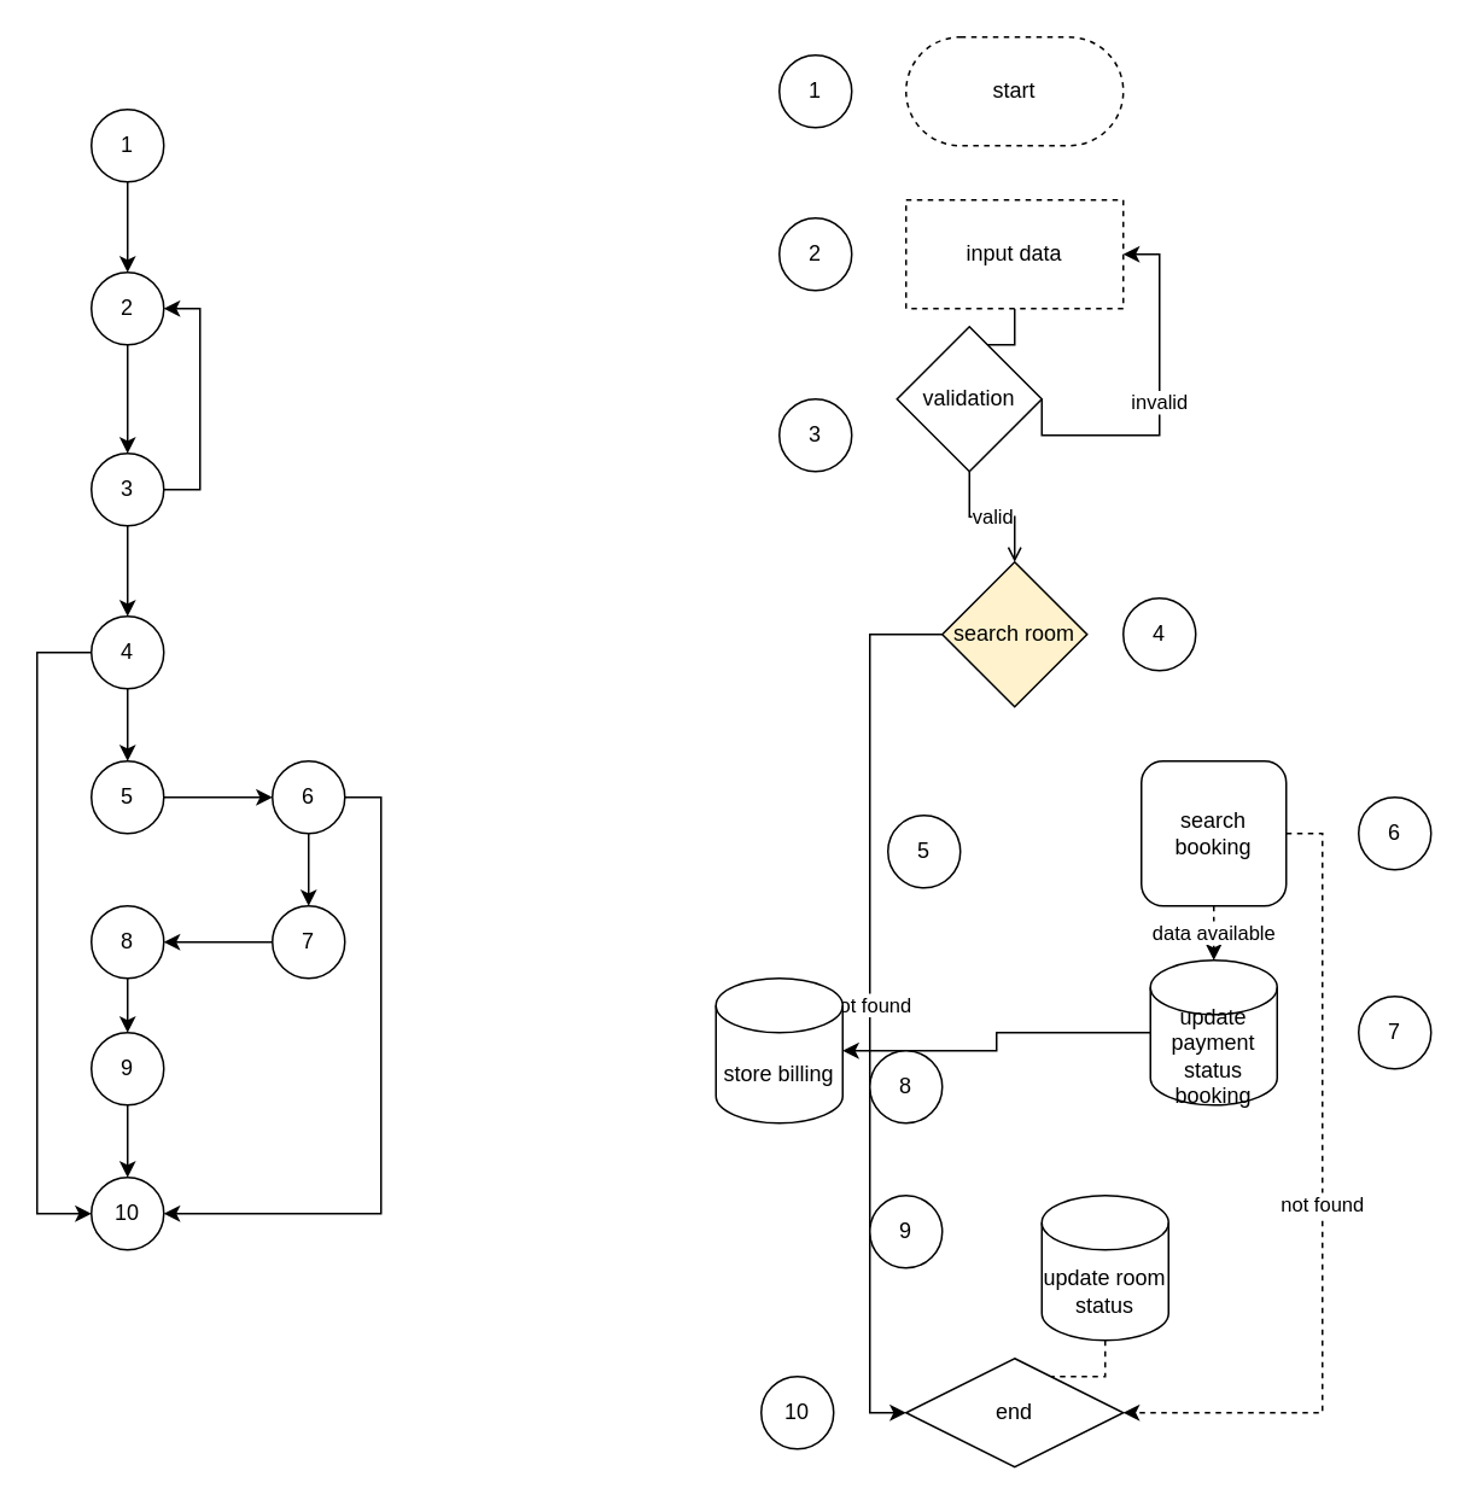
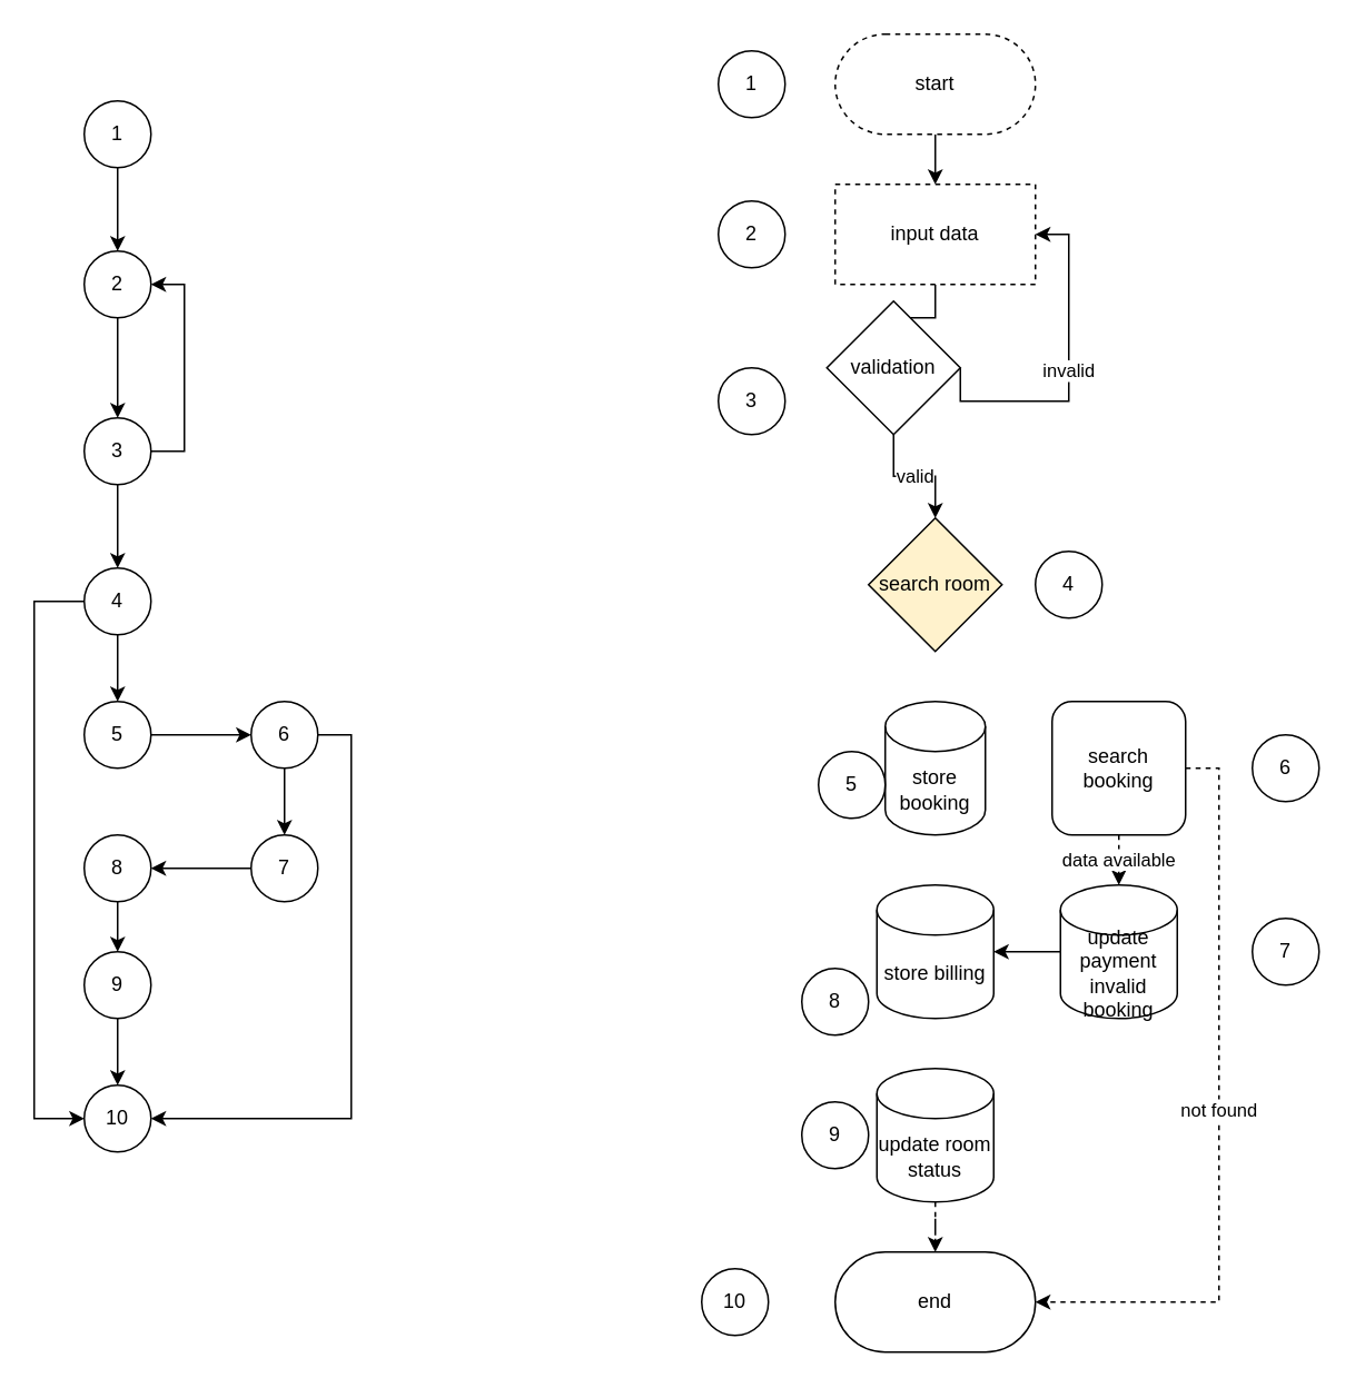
+ <mxCell id="2" value="" style="edgeStyle=orthogonalEdgeStyle;rounded=0;orthogonalLoop=1;jettySize=auto;html=1;" edge="1" parent="1" source="3" target="5"><mxGeometry relative="1" as="geometry" /></mxCell>
- <mxCell id="7" value="valid" style="edgeStyle=orthogonalEdgeStyle;rounded=0;orthogonalLoop=1;jettySize=auto;html=1;endArrow=open;" edge="1" parent="1" source="8" target="10"><mxGeometry relative="1" as="geometry" /></mxCell>
+ <mxCell id="7" value="valid" style="edgeStyle=orthogonalEdgeStyle;rounded=0;orthogonalLoop=1;jettySize=auto;html=1;" edge="1" parent="1" source="8" target="10"><mxGeometry relative="1" as="geometry" /></mxCell>
- <mxCell id="9" value="not found" style="edgeStyle=orthogonalEdgeStyle;rounded=0;orthogonalLoop=1;jettySize=auto;html=1;entryX=0;entryY=0.5;entryDx=0;entryDy=0;exitX=0;exitY=0.5;exitDx=0;exitDy=0;" edge="1" parent="1" source="10" target="20"><mxGeometry relative="1" as="geometry"><Array as="points"><mxPoint x="480" y="350" /><mxPoint x="480" y="780" /></Array></mxGeometry></mxCell>
+ <mxCell id="11" value="store booking" style="shape=cylinder3;whiteSpace=wrap;html=1;boundedLbl=1;backgroundOutline=1;size=15;rounded=1;" vertex="1" parent="1"><mxGeometry x="530" y="420" width="60" height="80" as="geometry" /></mxCell>
- <mxCell id="17" value="store billing" style="shape=cylinder3;whiteSpace=wrap;html=1;boundedLbl=1;backgroundOutline=1;size=15;rounded=1;" vertex="1" parent="1"><mxGeometry x="395" y="540" width="70" height="80" as="geometry" /></mxCell>
+ <mxCell id="17" value="store billing" style="shape=cylinder3;whiteSpace=wrap;html=1;boundedLbl=1;backgroundOutline=1;size=15;rounded=1;" vertex="1" parent="1"><mxGeometry x="525" y="530" width="70" height="80" as="geometry" /></mxCell>
- <mxCell id="16" value="update payment status booking" style="shape=cylinder3;whiteSpace=wrap;html=1;boundedLbl=1;backgroundOutline=1;size=15;rounded=1;" vertex="1" parent="1"><mxGeometry x="635" y="530" width="70" height="80" as="geometry" /></mxCell>
+ <mxCell id="16" value="update payment invalid booking" style="shape=cylinder3;whiteSpace=wrap;html=1;boundedLbl=1;backgroundOutline=1;size=15;rounded=1;" vertex="1" parent="1"><mxGeometry x="635" y="530" width="70" height="80" as="geometry" /></mxCell>
- <mxCell id="19" value="update room status" style="shape=cylinder3;whiteSpace=wrap;html=1;boundedLbl=1;backgroundOutline=1;size=15;rounded=1;" vertex="1" parent="1"><mxGeometry x="575" y="660" width="70" height="80" as="geometry" /></mxCell>
+ <mxCell id="19" value="update room status" style="shape=cylinder3;whiteSpace=wrap;html=1;boundedLbl=1;backgroundOutline=1;size=15;rounded=1;" vertex="1" parent="1"><mxGeometry x="525" y="640" width="70" height="80" as="geometry" /></mxCell>
- <mxCell id="20" value="end" style="rhombus;whiteSpace=wrap;html=1;arcSize=50;" vertex="1" parent="1"><mxGeometry x="500" y="750" width="120" height="60" as="geometry" /></mxCell>
+ <mxCell id="20" value="end" style="rounded=1;whiteSpace=wrap;html=1;arcSize=50;" vertex="1" parent="1"><mxGeometry x="500" y="750" width="120" height="60" as="geometry" /></mxCell>
